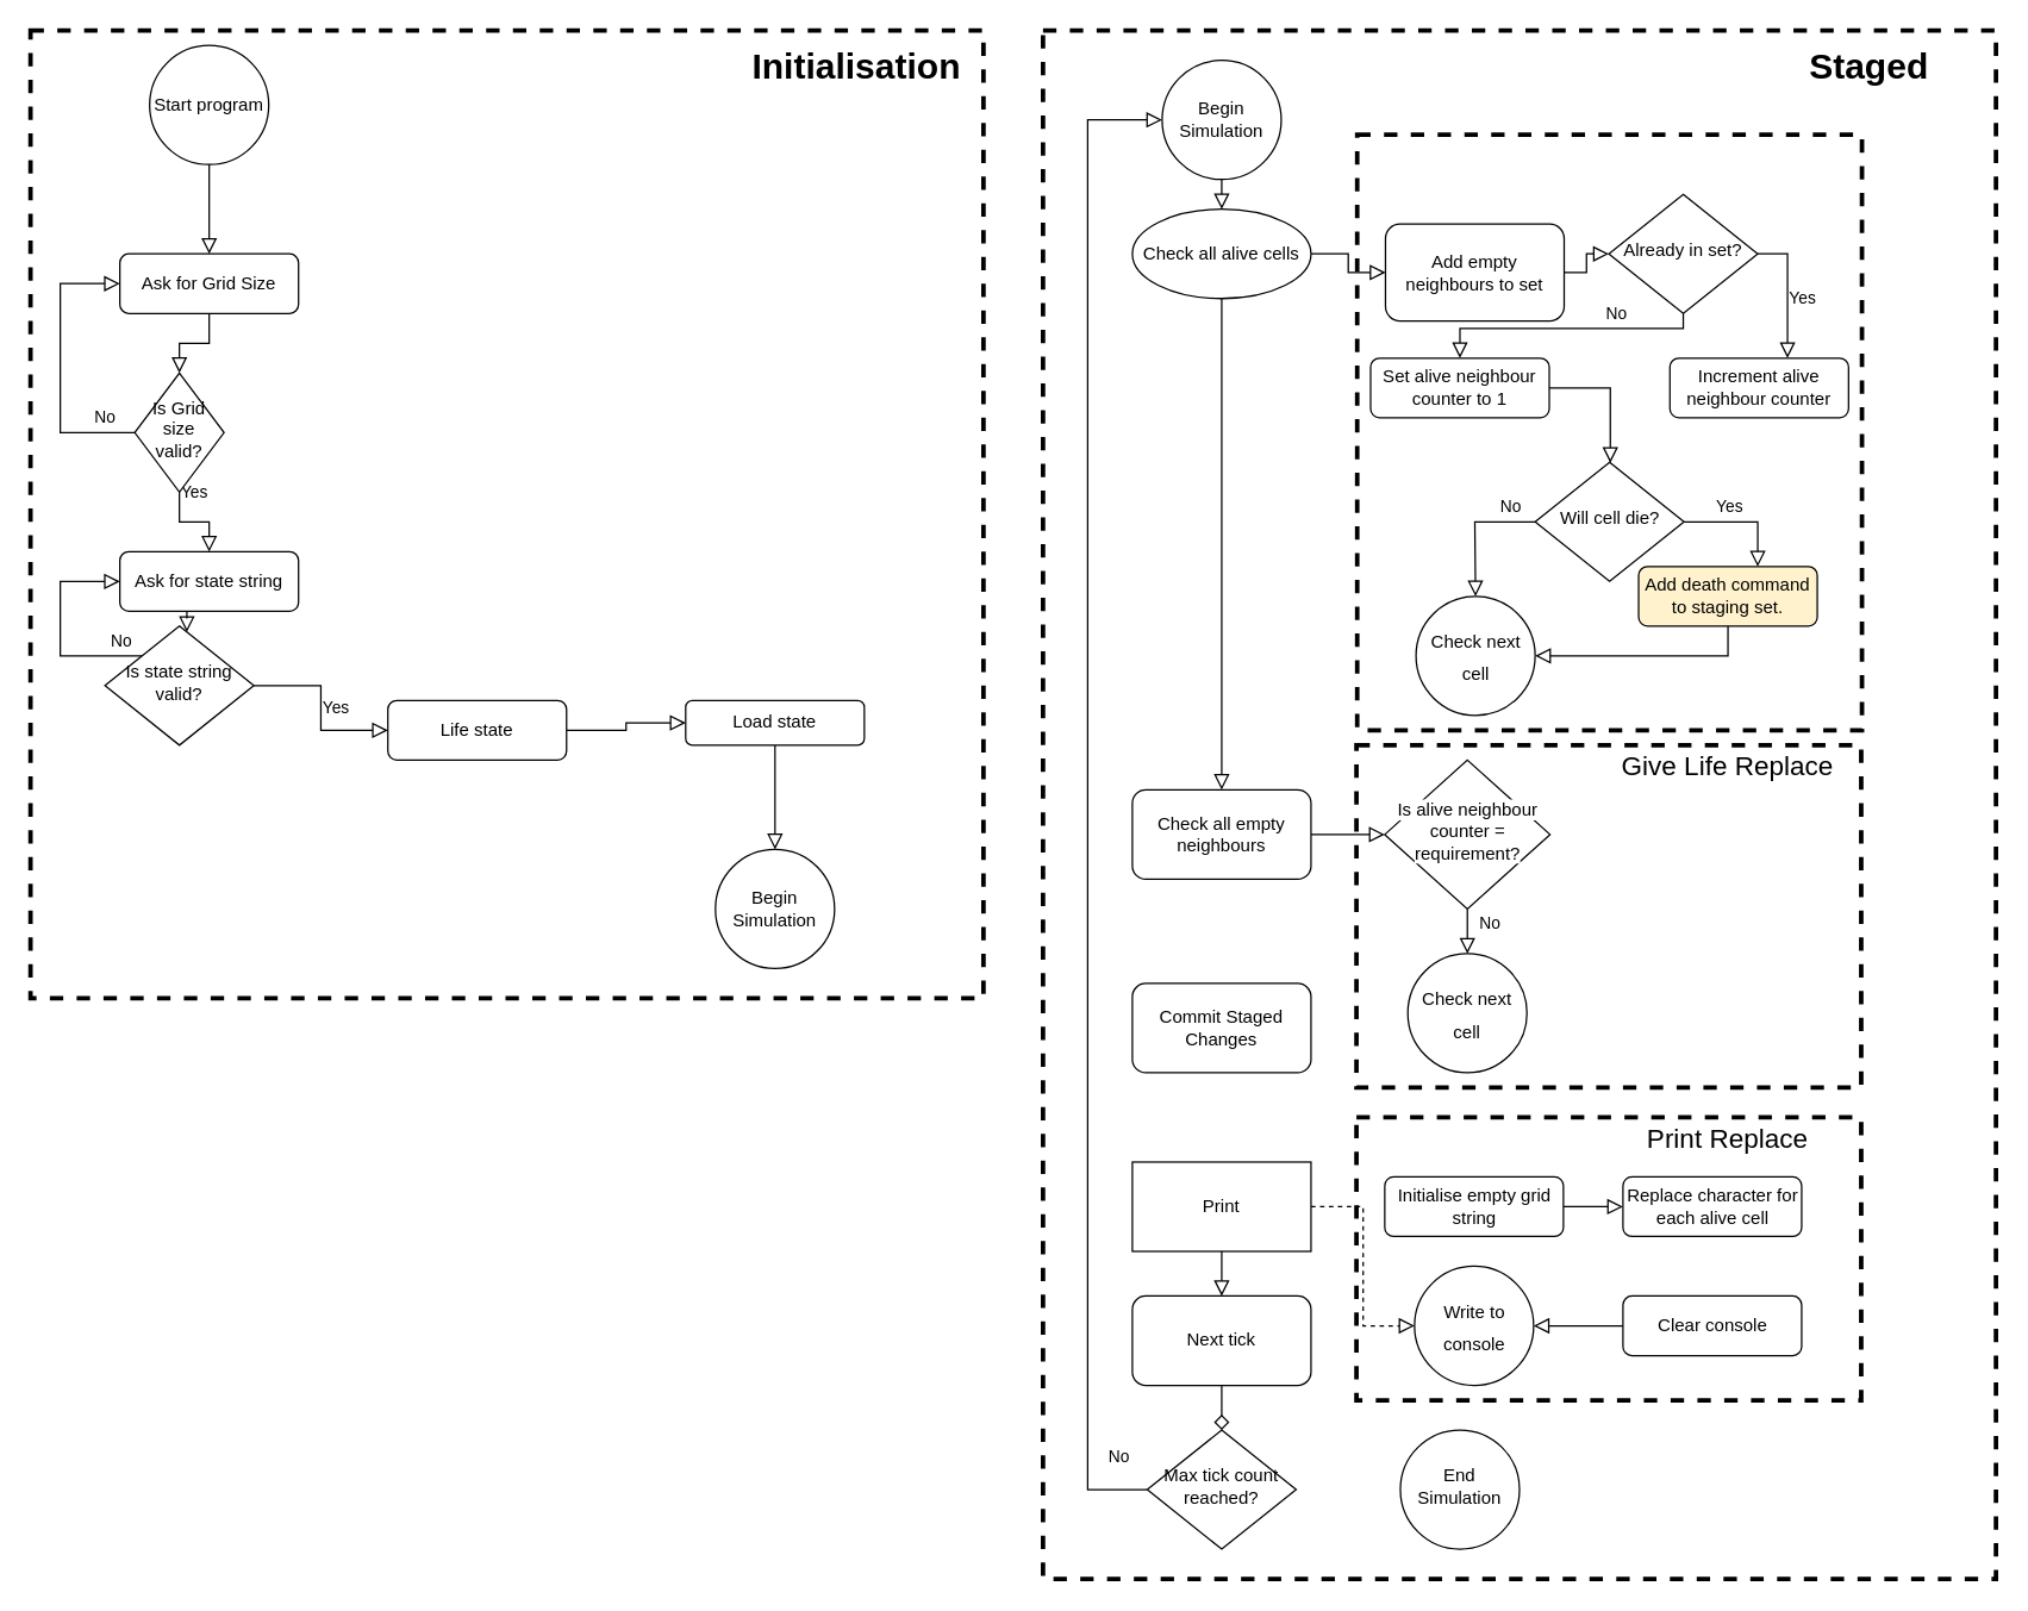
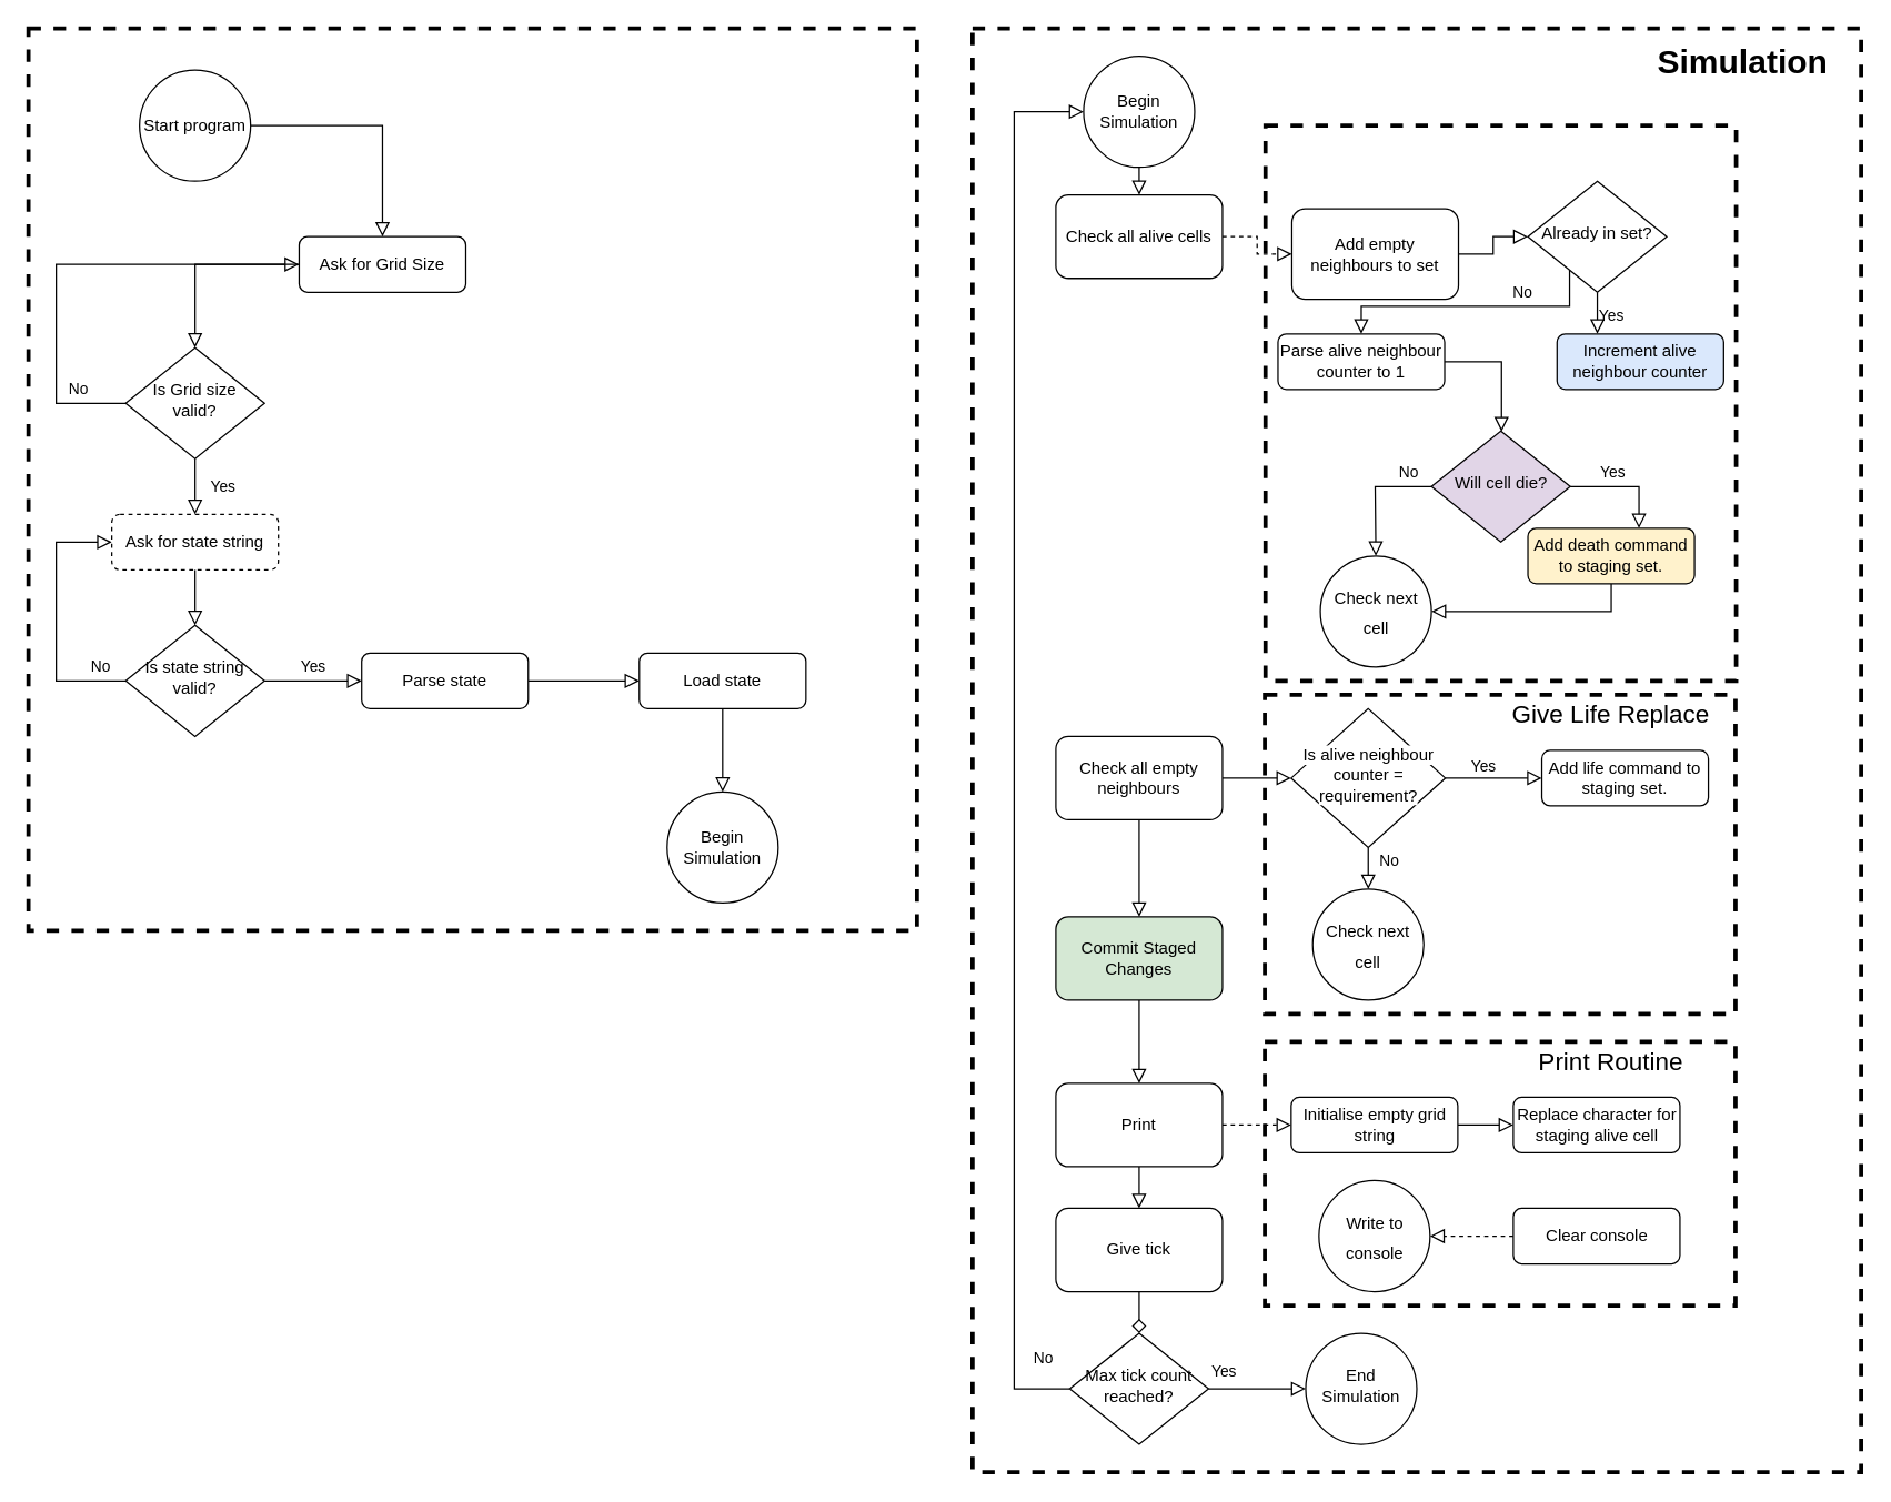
- <mxCell id="60" value="&lt;b&gt;&lt;font style=&quot;font-size: 24px&quot;&gt;Initialisation&lt;/font&gt;&lt;/b&gt;" style="text;html=1;strokeColor=none;fillColor=none;align=center;verticalAlign=middle;whiteSpace=wrap;rounded=0;dashed=1;" vertex="1" parent="2"><mxGeometry x="480" y="10" width="150" height="30" as="geometry" /></mxCell>
- <mxCell id="6" value="&lt;b&gt;&lt;font style=&quot;font-size: 24px&quot;&gt;Staged&lt;/font&gt;&lt;/b&gt;" style="text;html=1;strokeColor=none;fillColor=none;align=center;verticalAlign=middle;whiteSpace=wrap;rounded=0;dashed=1;" vertex="1" parent="3"><mxGeometry x="480" y="10" width="150" height="30" as="geometry" /></mxCell>
+ <mxCell id="6" value="&lt;b&gt;&lt;font style=&quot;font-size: 24px&quot;&gt;Simulation&lt;/font&gt;&lt;/b&gt;" style="text;html=1;strokeColor=none;fillColor=none;align=center;verticalAlign=middle;whiteSpace=wrap;rounded=0;dashed=1;" vertex="1" parent="3"><mxGeometry x="480" y="10" width="150" height="30" as="geometry" /></mxCell>
- <mxCell id="61" value="Start program" style="ellipse;whiteSpace=wrap;html=1;aspect=fixed;" vertex="1" parent="2"><mxGeometry x="80" y="10" width="80" height="80" as="geometry" /></mxCell>
+ <mxCell id="61" value="Start program" style="ellipse;whiteSpace=wrap;html=1;aspect=fixed;" vertex="1" parent="2"><mxGeometry x="80" y="30" width="80" height="80" as="geometry" /></mxCell>
- <mxCell id="11" value="Check all alive cells" style="ellipse;whiteSpace=wrap;html=1;shadow=0;strokeWidth=1;glass=0;" vertex="1" parent="3"><mxGeometry x="60" y="120" width="120" height="60" as="geometry" /></mxCell>
+ <mxCell id="11" value="Check all alive cells" style="whiteSpace=wrap;html=1;rounded=1;shadow=0;strokeWidth=1;glass=0;" vertex="1" parent="3"><mxGeometry x="60" y="120" width="120" height="60" as="geometry" /></mxCell>
- <mxCell id="37" value="Already in set?" style="rhombus;whiteSpace=wrap;html=1;shadow=0;fontFamily=Helvetica;fontSize=12;align=center;strokeWidth=1;spacing=6;spacingTop=-4;" vertex="1" parent="3"><mxGeometry x="380" y="110" width="100" height="80" as="geometry" /></mxCell>
+ <mxCell id="37" value="Already in set?" style="rhombus;whiteSpace=wrap;html=1;shadow=0;fontFamily=Helvetica;fontSize=12;align=center;strokeWidth=1;spacing=6;spacingTop=-4;" vertex="1" parent="3"><mxGeometry x="400" y="110" width="100" height="80" as="geometry" /></mxCell>
- <mxCell id="9" value="" style="edgeStyle=elbowEdgeStyle;rounded=0;orthogonalLoop=1;jettySize=auto;html=1;shadow=0;labelBackgroundColor=none;endArrow=block;endFill=0;endSize=8;strokeWidth=1;dashed=0;" edge="1" parent="3" source="11" target="34"><mxGeometry relative="1" as="geometry"><mxPoint x="120" y="330" as="targetPoint" /></mxGeometry></mxCell>
+ <mxCell id="9" value="" style="edgeStyle=elbowEdgeStyle;rounded=0;orthogonalLoop=1;jettySize=auto;html=1;shadow=0;labelBackgroundColor=none;endArrow=block;endFill=0;endSize=8;strokeWidth=1;dashed=1;" edge="1" parent="3" source="11" target="34"><mxGeometry relative="1" as="geometry"><mxPoint x="120" y="330" as="targetPoint" /></mxGeometry></mxCell>
- <mxCell id="63" value="Ask for Grid Size" style="rounded=1;whiteSpace=wrap;html=1;fontSize=12;glass=0;strokeWidth=1;shadow=0;" parent="1" vertex="1"><mxGeometry x="80" y="170" width="120" height="40" as="geometry" /></mxCell>
+ <mxCell id="63" value="Ask for Grid Size" style="rounded=1;whiteSpace=wrap;html=1;fontSize=12;glass=0;strokeWidth=1;shadow=0;" parent="1" vertex="1"><mxGeometry x="215" y="170" width="120" height="40" as="geometry" /></mxCell>
- <mxCell id="40" value="Set alive neighbour counter to 1" style="rounded=1;whiteSpace=wrap;html=1;fontSize=12;glass=0;strokeWidth=1;shadow=0;" vertex="1" parent="3"><mxGeometry x="220" y="220" width="120" height="40" as="geometry" /></mxCell>
+ <mxCell id="40" value="Parse alive neighbour counter to 1" style="rounded=1;whiteSpace=wrap;html=1;fontSize=12;glass=0;strokeWidth=1;shadow=0;" vertex="1" parent="3"><mxGeometry x="220" y="220" width="120" height="40" as="geometry" /></mxCell>
- <mxCell id="38" value="Increment alive neighbour counter" style="rounded=1;whiteSpace=wrap;html=1;fontSize=12;glass=0;strokeWidth=1;shadow=0;" vertex="1" parent="3"><mxGeometry x="421" y="220" width="120" height="40" as="geometry" /></mxCell>
+ <mxCell id="38" value="Increment alive neighbour counter" style="rounded=1;whiteSpace=wrap;html=1;fontSize=12;glass=0;strokeWidth=1;shadow=0;fillColor=#dae8fc;" vertex="1" parent="3"><mxGeometry x="421" y="220" width="120" height="40" as="geometry" /></mxCell>
- <mxCell id="66" value="Is Grid size valid?" style="rhombus;whiteSpace=wrap;html=1;shadow=0;fontFamily=Helvetica;fontSize=12;align=center;strokeWidth=1;spacing=6;spacingTop=-4;" parent="1" vertex="1"><mxGeometry x="90" y="250" width="60" height="80" as="geometry" /></mxCell>
+ <mxCell id="66" value="Is Grid size valid?" style="rhombus;whiteSpace=wrap;html=1;shadow=0;fontFamily=Helvetica;fontSize=12;align=center;strokeWidth=1;spacing=6;spacingTop=-4;" parent="1" vertex="1"><mxGeometry x="90" y="250" width="100" height="80" as="geometry" /></mxCell>
- <mxCell id="14" value="Will cell die?" style="rhombus;whiteSpace=wrap;html=1;shadow=0;fontFamily=Helvetica;fontSize=12;align=center;strokeWidth=1;spacing=6;spacingTop=-4;" vertex="1" parent="3"><mxGeometry x="330.5" y="290" width="100" height="80" as="geometry" /></mxCell>
+ <mxCell id="14" value="Will cell die?" style="rhombus;whiteSpace=wrap;html=1;shadow=0;fontFamily=Helvetica;fontSize=12;align=center;strokeWidth=1;spacing=6;spacingTop=-4;fillColor=#e1d5e7;" vertex="1" parent="3"><mxGeometry x="330.5" y="290" width="100" height="80" as="geometry" /></mxCell>
- <mxCell id="10" style="edgeStyle=elbowEdgeStyle;rounded=0;orthogonalLoop=1;jettySize=auto;html=1;shadow=0;labelBackgroundColor=none;endArrow=block;endFill=0;endSize=8;strokeWidth=1;fontSize=18;" edge="1" parent="3" source="11" target="19"><mxGeometry relative="1" as="geometry" /></mxCell>
- <mxCell id="73" value="Ask for state string" style="rounded=1;whiteSpace=wrap;html=1;fontSize=12;glass=0;strokeWidth=1;shadow=0;" vertex="1" parent="1"><mxGeometry x="80" y="370" width="120" height="40" as="geometry" /></mxCell>
+ <mxCell id="73" value="Ask for state string" style="rounded=1;whiteSpace=wrap;html=1;fontSize=12;glass=0;strokeWidth=1;shadow=0;dashed=1;" vertex="1" parent="1"><mxGeometry x="80" y="370" width="120" height="40" as="geometry" /></mxCell>
- <mxCell id="74" value="Is state string valid?" style="rhombus;whiteSpace=wrap;html=1;shadow=0;fontFamily=Helvetica;fontSize=12;align=center;strokeWidth=1;spacing=6;spacingTop=-4;" vertex="1" parent="1"><mxGeometry x="70" y="420" width="100" height="80" as="geometry" /></mxCell>
+ <mxCell id="74" value="Is state string valid?" style="rhombus;whiteSpace=wrap;html=1;shadow=0;fontFamily=Helvetica;fontSize=12;align=center;strokeWidth=1;spacing=6;spacingTop=-4;" vertex="1" parent="1"><mxGeometry x="90" y="450" width="100" height="80" as="geometry" /></mxCell>
- <mxCell id="76" value="Load state" style="rounded=1;whiteSpace=wrap;html=1;fontSize=12;glass=0;strokeWidth=1;shadow=0;" vertex="1" parent="1"><mxGeometry x="460" y="470" width="120" height="30" as="geometry" /></mxCell>
+ <mxCell id="76" value="Load state" style="rounded=1;whiteSpace=wrap;html=1;fontSize=12;glass=0;strokeWidth=1;shadow=0;" vertex="1" parent="1"><mxGeometry x="460" y="470" width="120" height="40" as="geometry" /></mxCell>
- <mxCell id="70" value="Life state" style="rounded=1;whiteSpace=wrap;html=1;fontSize=12;glass=0;strokeWidth=1;shadow=0;" parent="1" vertex="1"><mxGeometry x="260" y="470" width="120" height="40" as="geometry" /></mxCell>
+ <mxCell id="70" value="Parse state" style="rounded=1;whiteSpace=wrap;html=1;fontSize=12;glass=0;strokeWidth=1;shadow=0;" parent="1" vertex="1"><mxGeometry x="260" y="470" width="120" height="40" as="geometry" /></mxCell>
+ <mxCell id="53" value="&lt;font style=&quot;font-size: 11px&quot;&gt;Yes&lt;/font&gt;" style="edgeStyle=elbowEdgeStyle;rounded=0;orthogonalLoop=1;jettySize=auto;html=1;shadow=0;labelBackgroundColor=none;endArrow=block;endFill=0;endSize=8;strokeWidth=1;fontSize=18;elbow=vertical;" edge="1" parent="50" source="55" target="56"><mxGeometry x="-0.225" y="10" relative="1" as="geometry"><mxPoint as="offset" /></mxGeometry></mxCell>
+ <mxCell id="56" value="Add life command to staging set." style="rounded=1;whiteSpace=wrap;html=1;fontSize=12;glass=0;strokeWidth=1;shadow=0;" vertex="1" parent="50"><mxGeometry x="199.5" y="40" width="120" height="40" as="geometry" /></mxCell>
+ <mxCell id="18" value="" style="edgeStyle=elbowEdgeStyle;rounded=0;orthogonalLoop=1;jettySize=auto;html=1;shadow=0;labelBackgroundColor=none;endArrow=block;endFill=0;endSize=8;strokeWidth=1;fontSize=18;" edge="1" parent="3" source="19" target="21"><mxGeometry relative="1" as="geometry" /></mxCell>
- <mxCell id="21" value="Commit Staged Changes" style="whiteSpace=wrap;html=1;rounded=1;shadow=0;strokeWidth=1;glass=0;" vertex="1" parent="3"><mxGeometry x="60" y="640" width="120" height="60" as="geometry" /></mxCell>
+ <mxCell id="21" value="Commit Staged Changes" style="whiteSpace=wrap;html=1;rounded=1;shadow=0;strokeWidth=1;glass=0;fillColor=#d5e8d4;" vertex="1" parent="3"><mxGeometry x="60" y="640" width="120" height="60" as="geometry" /></mxCell>
+ <mxCell id="20" value="" style="edgeStyle=elbowEdgeStyle;rounded=0;orthogonalLoop=1;jettySize=auto;html=1;shadow=0;labelBackgroundColor=none;endArrow=block;endFill=0;endSize=8;strokeWidth=1;fontSize=18;" edge="1" parent="3" source="21" target="24"><mxGeometry relative="1" as="geometry" /></mxCell>
- <mxCell id="43" value="&lt;font style=&quot;font-size: 18px&quot;&gt;Print Replace&lt;/font&gt;" style="text;html=1;strokeColor=none;fillColor=none;align=center;verticalAlign=middle;whiteSpace=wrap;rounded=0;dashed=1;" vertex="1" parent="41"><mxGeometry x="159" width="180" height="30" as="geometry" /></mxCell>
+ <mxCell id="43" value="&lt;font style=&quot;font-size: 18px&quot;&gt;Print Routine&lt;/font&gt;" style="text;html=1;strokeColor=none;fillColor=none;align=center;verticalAlign=middle;whiteSpace=wrap;rounded=0;dashed=1;" vertex="1" parent="41"><mxGeometry x="159" width="180" height="30" as="geometry" /></mxCell>
- <mxCell id="24" value="Print" style="whiteSpace=wrap;html=1;shadow=0;strokeWidth=1;glass=0;rounded=0;" vertex="1" parent="3"><mxGeometry x="60" y="760" width="120" height="60" as="geometry" /></mxCell>
+ <mxCell id="24" value="Print" style="whiteSpace=wrap;html=1;rounded=1;shadow=0;strokeWidth=1;glass=0;" vertex="1" parent="3"><mxGeometry x="60" y="760" width="120" height="60" as="geometry" /></mxCell>
- <mxCell id="45" value="Replace character for each alive cell" style="rounded=1;whiteSpace=wrap;html=1;fontSize=12;glass=0;strokeWidth=1;shadow=0;" vertex="1" parent="41"><mxGeometry x="179" y="40" width="120" height="40" as="geometry" /></mxCell>
+ <mxCell id="45" value="Replace character for staging alive cell" style="rounded=1;whiteSpace=wrap;html=1;fontSize=12;glass=0;strokeWidth=1;shadow=0;" vertex="1" parent="41"><mxGeometry x="179" y="40" width="120" height="40" as="geometry" /></mxCell>
- <mxCell id="22" style="edgeStyle=elbowEdgeStyle;rounded=0;orthogonalLoop=1;jettySize=auto;html=1;shadow=0;labelBackgroundColor=none;endArrow=block;endFill=0;endSize=8;strokeWidth=1;fontSize=18;dashed=1;" edge="1" parent="3" source="24" target="49"><mxGeometry relative="1" as="geometry"><mxPoint x="230" y="620" as="targetPoint" /></mxGeometry></mxCell>
+ <mxCell id="22" style="edgeStyle=elbowEdgeStyle;rounded=0;orthogonalLoop=1;jettySize=auto;html=1;shadow=0;labelBackgroundColor=none;endArrow=block;endFill=0;endSize=8;strokeWidth=1;fontSize=18;dashed=1;" edge="1" parent="3" source="24" target="46"><mxGeometry relative="1" as="geometry"><mxPoint x="230" y="620" as="targetPoint" /></mxGeometry></mxCell>
- <mxCell id="47" value="" style="edgeStyle=elbowEdgeStyle;rounded=0;orthogonalLoop=1;jettySize=auto;html=1;shadow=0;labelBackgroundColor=none;endArrow=block;endFill=0;endSize=8;strokeWidth=1;fontSize=18;" edge="1" parent="41" source="48" target="49"><mxGeometry relative="1" as="geometry"><mxPoint x="139" y="150" as="targetPoint" /></mxGeometry></mxCell>
+ <mxCell id="47" value="" style="edgeStyle=elbowEdgeStyle;rounded=0;orthogonalLoop=1;jettySize=auto;html=1;shadow=0;labelBackgroundColor=none;endArrow=block;endFill=0;endSize=8;strokeWidth=1;fontSize=18;dashed=1;" edge="1" parent="41" source="48" target="49"><mxGeometry relative="1" as="geometry"><mxPoint x="139" y="150" as="targetPoint" /></mxGeometry></mxCell>
- <mxCell id="29" value="Next tick" style="whiteSpace=wrap;html=1;rounded=1;shadow=0;strokeWidth=1;glass=0;" vertex="1" parent="3"><mxGeometry x="60" y="850" width="120" height="60" as="geometry" /></mxCell>
+ <mxCell id="29" value="Give tick" style="whiteSpace=wrap;html=1;rounded=1;shadow=0;strokeWidth=1;glass=0;" vertex="1" parent="3"><mxGeometry x="60" y="850" width="120" height="60" as="geometry" /></mxCell>
+ <mxCell id="25" value="" style="edgeStyle=elbowEdgeStyle;rounded=0;orthogonalLoop=1;jettySize=auto;html=1;shadow=0;labelBackgroundColor=none;endArrow=block;endFill=0;endSize=8;strokeWidth=1;fontSize=18;" edge="1" parent="3" source="27" target="32"><mxGeometry relative="1" as="geometry" /></mxCell>
+ <mxCell id="26" value="&lt;font style=&quot;font-size: 11px&quot;&gt;Yes&lt;/font&gt;" style="edgeLabel;html=1;align=center;verticalAlign=middle;resizable=0;points=[];fontSize=18;" vertex="1" connectable="0" parent="25"><mxGeometry x="-0.457" y="3" relative="1" as="geometry"><mxPoint x="-9" y="-12" as="offset" /></mxGeometry></mxCell>
